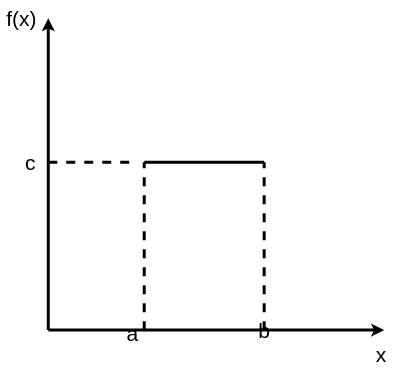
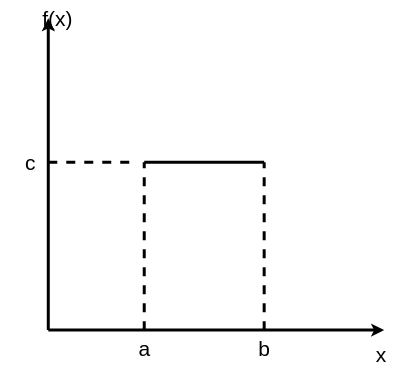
- <mxCell id="12" value="f(x)" style="text;html=1;resizable=0;autosize=1;align=center;verticalAlign=middle;points=[];fillColor=none;strokeColor=none;rounded=0;fontSize=35;strokeWidth=5;" vertex="1" parent="1"><mxGeometry x="20" y="20" width="30" height="20" as="geometry" /></mxCell>
+ <mxCell id="12" value="f(x)" style="text;html=1;resizable=0;autosize=1;align=center;verticalAlign=middle;points=[];fillColor=none;strokeColor=none;rounded=0;fontSize=35;strokeWidth=5;" vertex="1" parent="1"><mxGeometry x="80" y="20" width="30" height="20" as="geometry" /></mxCell>
- <mxCell id="9" value="b" style="text;html=1;resizable=0;autosize=1;align=center;verticalAlign=middle;points=[];fillColor=none;strokeColor=none;rounded=0;fontSize=35;strokeWidth=5;" vertex="1" parent="1"><mxGeometry x="430" y="540" width="20" height="20" as="geometry" /></mxCell>
+ <mxCell id="9" value="b" style="text;html=1;resizable=0;autosize=1;align=center;verticalAlign=middle;points=[];fillColor=none;strokeColor=none;rounded=0;fontSize=35;strokeWidth=5;" vertex="1" parent="1"><mxGeometry x="430" y="570" width="20" height="20" as="geometry" /></mxCell>
- <mxCell id="8" value="a" style="text;html=1;resizable=0;autosize=1;align=center;verticalAlign=middle;points=[];fillColor=none;strokeColor=none;rounded=0;fontSize=35;strokeWidth=5;" vertex="1" parent="1"><mxGeometry x="210" y="545" width="20" height="20" as="geometry" /></mxCell>
+ <mxCell id="8" value="a" style="text;html=1;resizable=0;autosize=1;align=center;verticalAlign=middle;points=[];fillColor=none;strokeColor=none;rounded=0;fontSize=35;strokeWidth=5;" vertex="1" parent="1"><mxGeometry x="230" y="570" width="20" height="20" as="geometry" /></mxCell>
